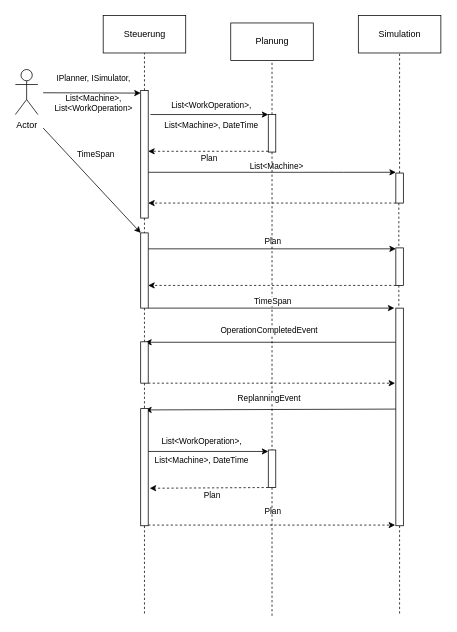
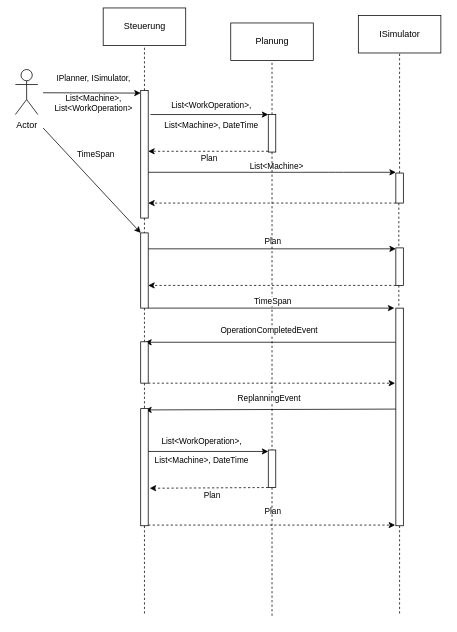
- <mxCell id="3" value="Steuerung" style="html=1;" parent="1" vertex="1"><mxGeometry x="137" y="20" width="110" height="50" as="geometry" /></mxCell>
+ <mxCell id="3" value="Steuerung" style="html=1;" parent="1" vertex="1"><mxGeometry x="137" y="10" width="110" height="50" as="geometry" /></mxCell>
- <mxCell id="2" value="Simulation" style="html=1;" parent="1" vertex="1"><mxGeometry x="477" y="20" width="110" height="50" as="geometry" /></mxCell>
+ <mxCell id="2" value="ISimulator" style="html=1;" parent="1" vertex="1"><mxGeometry x="477" y="20" width="110" height="50" as="geometry" /></mxCell>
